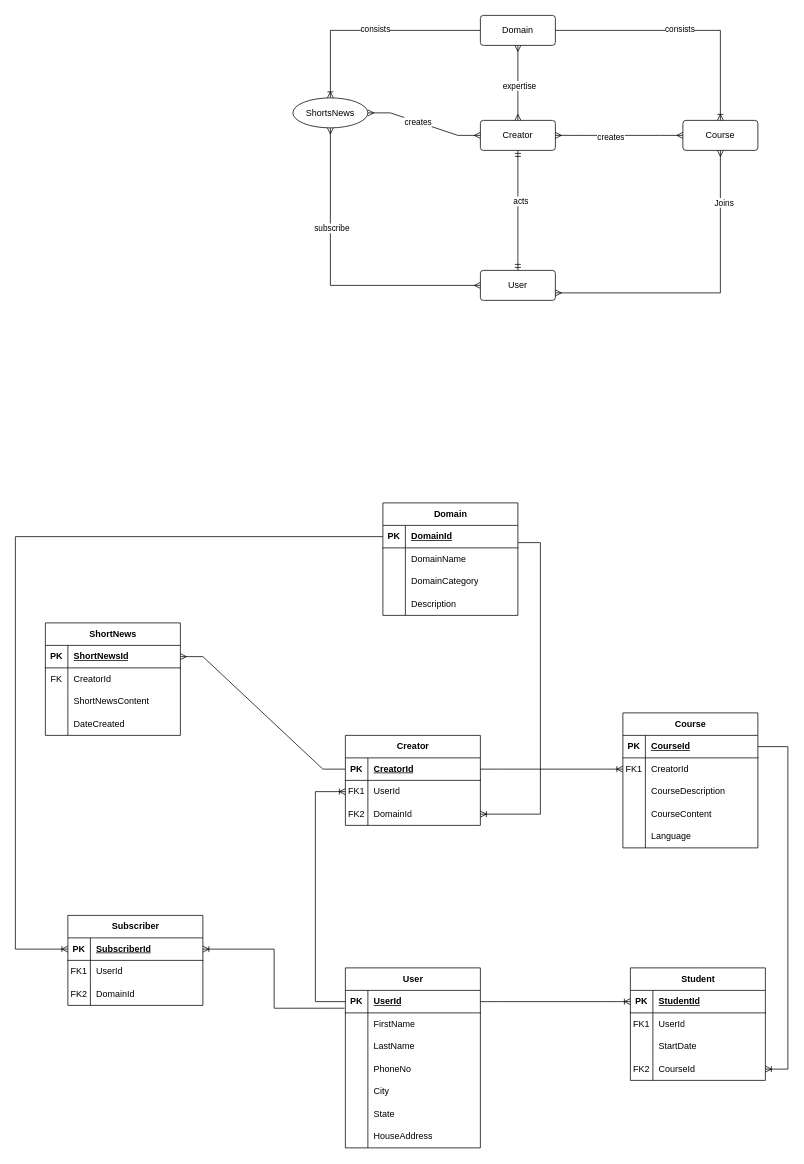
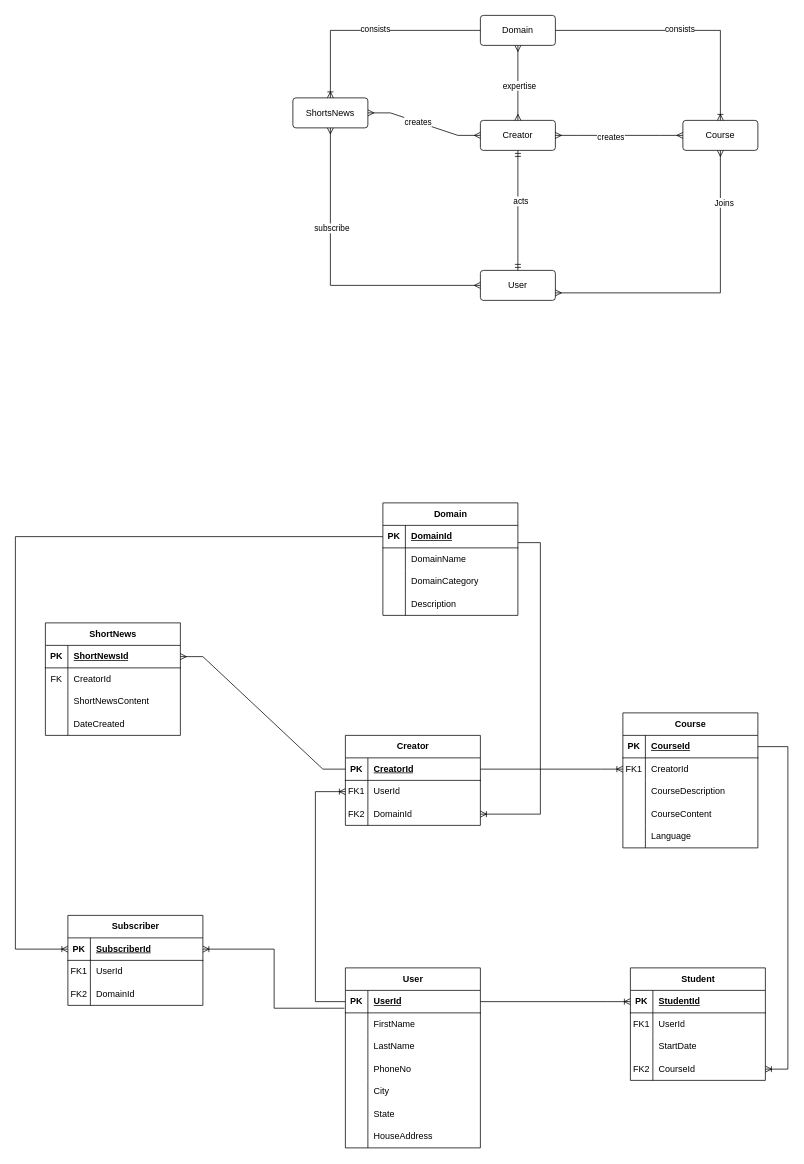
- <mxCell id="10" value="ShortsNews" style="ellipse;arcSize=10;whiteSpace=wrap;html=1;align=center;" vertex="1" parent="1"><mxGeometry x="390" y="130" width="100" height="40" as="geometry" /></mxCell>
+ <mxCell id="10" value="ShortsNews" style="rounded=1;arcSize=10;whiteSpace=wrap;html=1;align=center;" vertex="1" parent="1"><mxGeometry x="390" y="130" width="100" height="40" as="geometry" /></mxCell>
